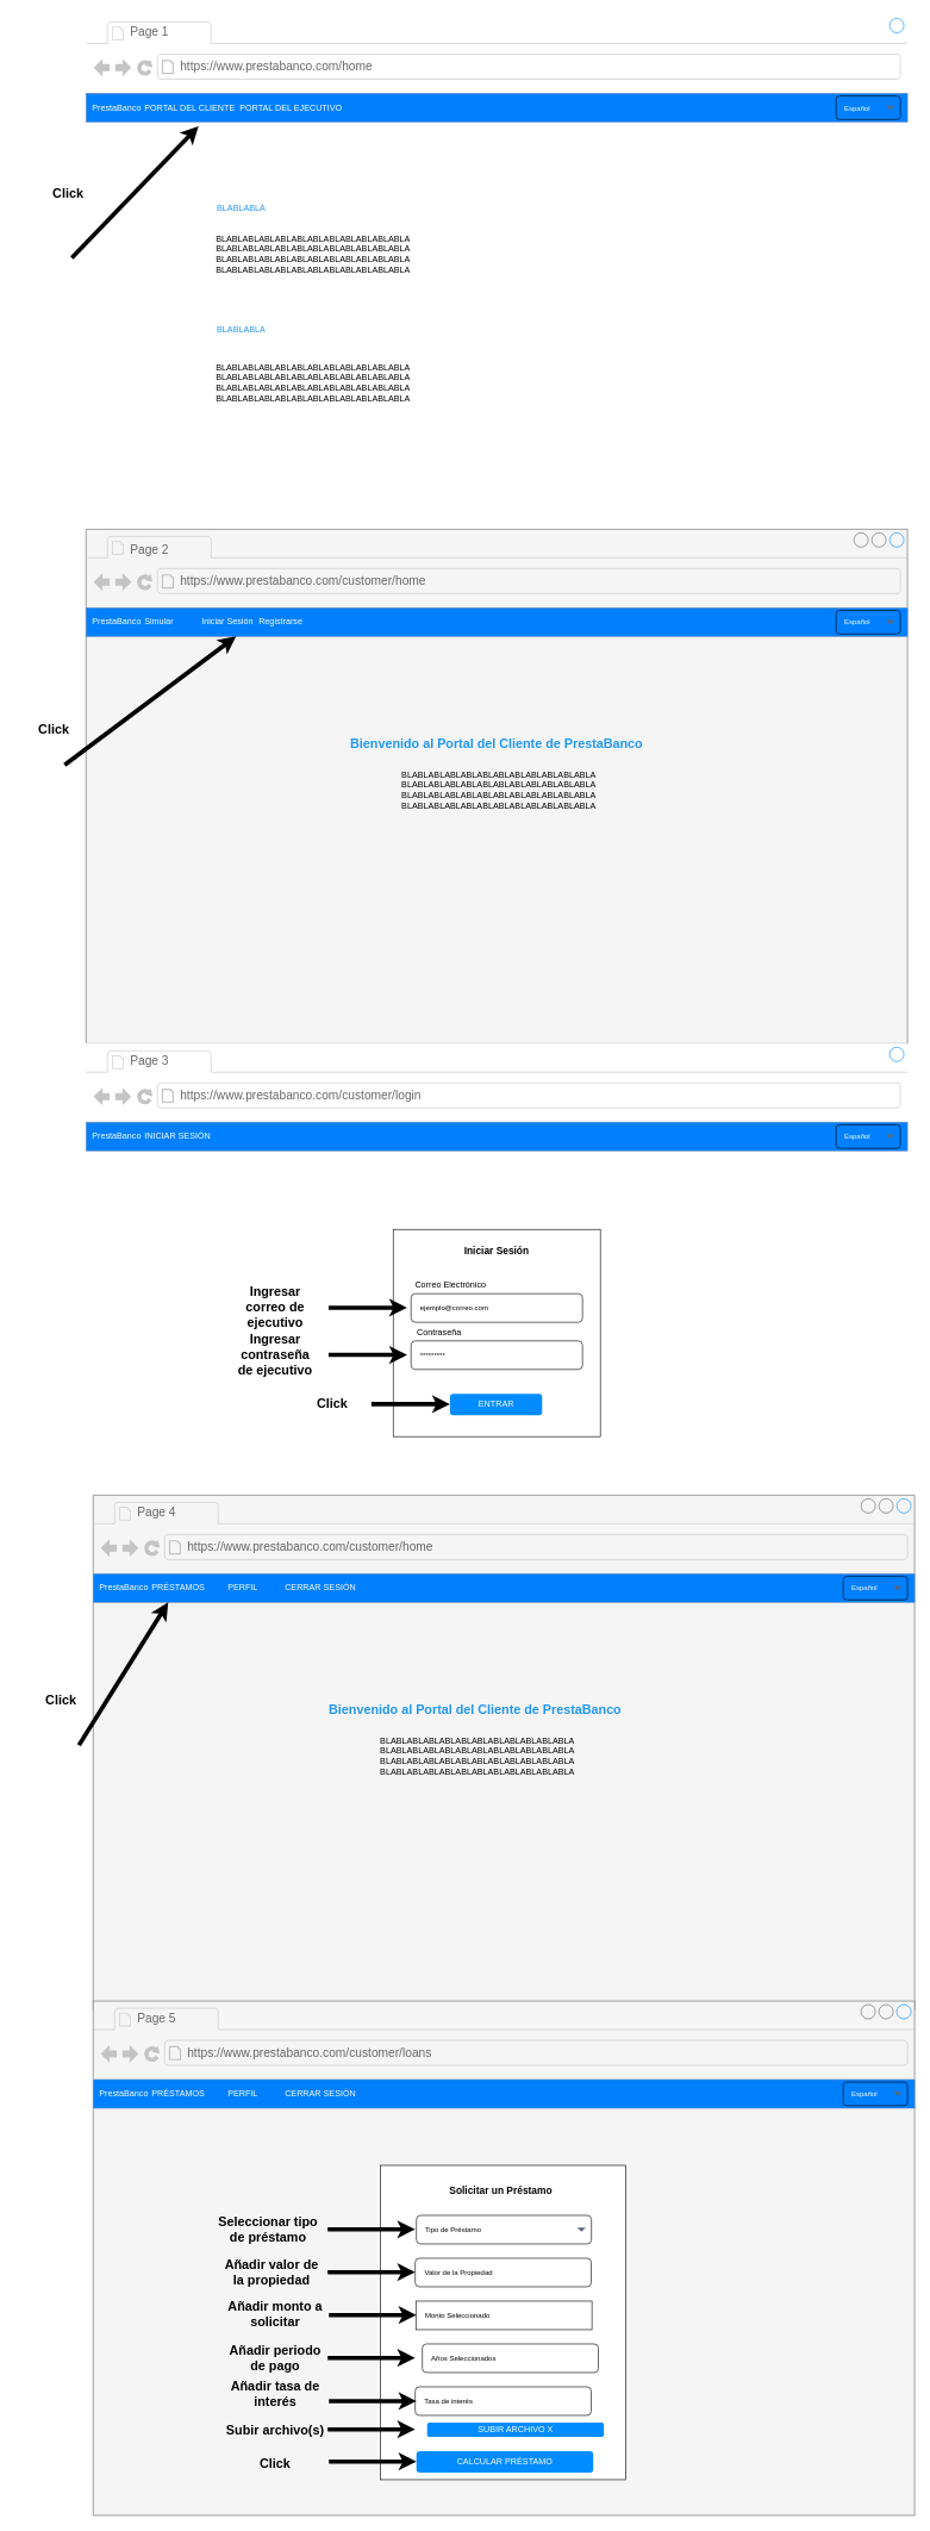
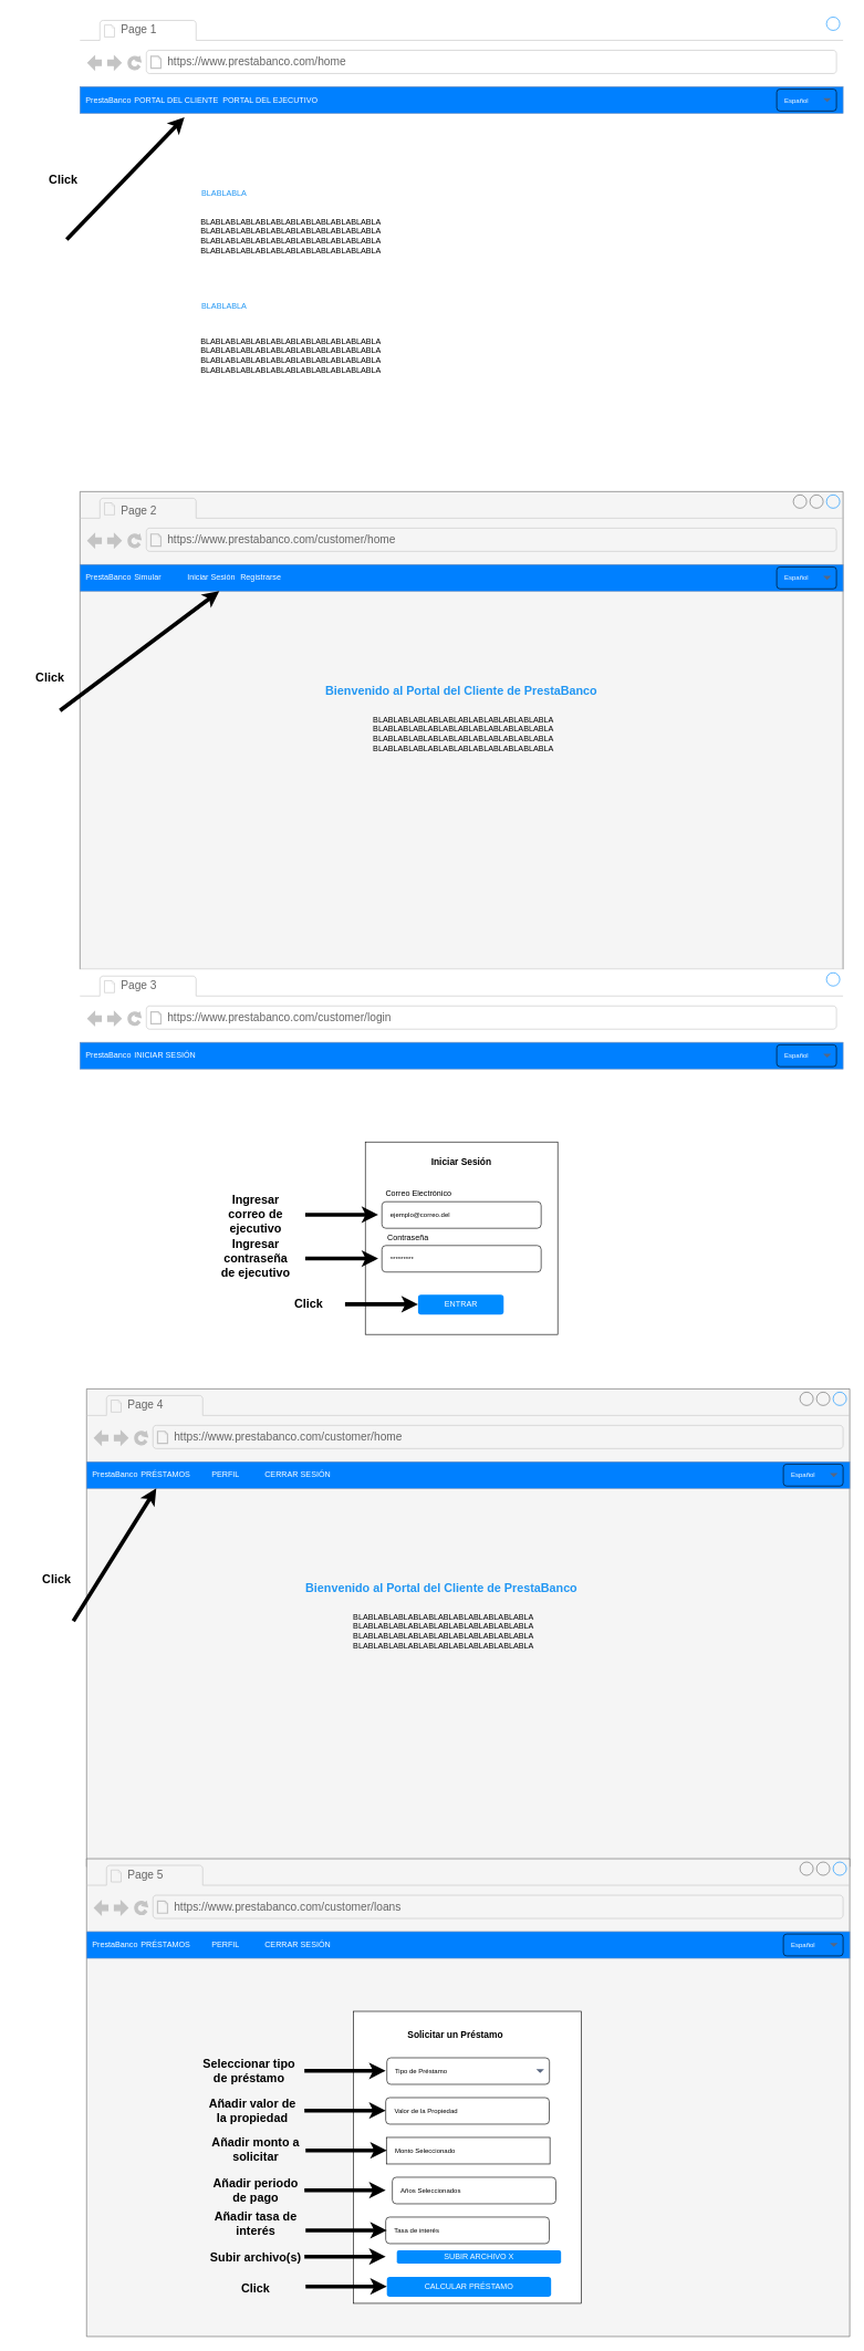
- <mxCell id="27" value="&lt;div&gt;&lt;font style=&quot;font-size: 11px;&quot;&gt;&lt;font style=&quot;font-size: 10px;&quot;&gt;&amp;nbsp;&amp;nbsp;&amp;nbsp; ejemplo@correo.com&lt;br&gt;&lt;/font&gt;&lt;/font&gt;&lt;/div&gt;" style="rounded=1;whiteSpace=wrap;html=1;align=left;" parent="22" vertex="1"><mxGeometry x="455" y="350" width="240" height="40" as="geometry" /></mxCell>
+ <mxCell id="27" value="&lt;div&gt;&lt;font style=&quot;font-size: 11px;&quot;&gt;&lt;font style=&quot;font-size: 10px;&quot;&gt;&amp;nbsp;&amp;nbsp;&amp;nbsp; ejemplo@correo.del&lt;br&gt;&lt;/font&gt;&lt;/font&gt;&lt;/div&gt;" style="rounded=1;whiteSpace=wrap;html=1;align=left;" parent="22" vertex="1"><mxGeometry x="455" y="350" width="240" height="40" as="geometry" /></mxCell>
- <mxCell id="61" value="Solicitar un Préstamo" style="shape=rect;strokeColor=none;fillColor=none;fontSize=14;fontColor=light-dark(#000000,#268BDB);dashed=0;align=left;verticalAlign=top;html=1;fontStyle=1" vertex="1" parent="52"><mxGeometry x="497" y="250" width="156" height="30" as="geometry" /></mxCell>
+ <mxCell id="61" value="Solicitar un Préstamo" style="shape=rect;strokeColor=none;fillColor=none;fontSize=14;fontColor=light-dark(#000000,#268BDB);dashed=0;align=left;verticalAlign=top;html=1;fontStyle=1" vertex="1" parent="52"><mxGeometry x="482" y="250" width="156" height="30" as="geometry" /></mxCell>
